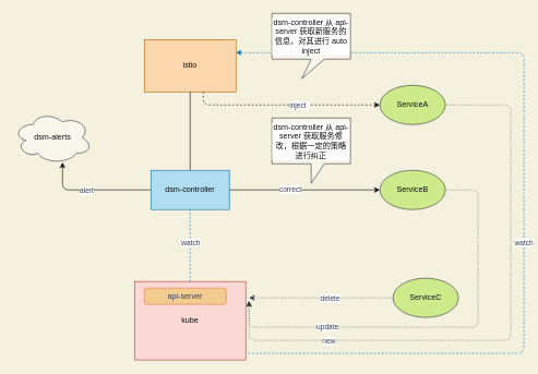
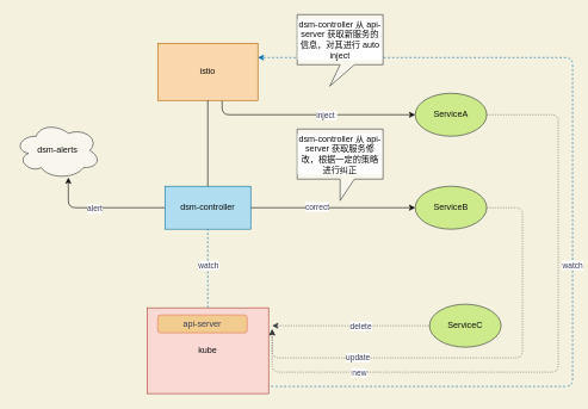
- <mxCell id="2" style="edgeStyle=orthogonalEdgeStyle;curved=0;rounded=1;sketch=0;orthogonalLoop=1;jettySize=auto;html=1;fillColor=#F2CC8F;fontColor=#393C56;entryX=0;entryY=0.5;entryDx=0;entryDy=0;strokeColor=#0D0D0D;dashed=1;" edge="1" parent="1" source="4" target="20"><mxGeometry relative="1" as="geometry"><Array as="points"><mxPoint x="310" y="160" /></Array></mxGeometry></mxCell>
+ <mxCell id="2" style="edgeStyle=orthogonalEdgeStyle;curved=0;rounded=1;sketch=0;orthogonalLoop=1;jettySize=auto;html=1;fillColor=#F2CC8F;fontColor=#393C56;entryX=0;entryY=0.5;entryDx=0;entryDy=0;strokeColor=#0D0D0D;" edge="1" parent="1" source="4" target="20"><mxGeometry relative="1" as="geometry"><Array as="points"><mxPoint x="310" y="160" /></Array></mxGeometry></mxCell>
